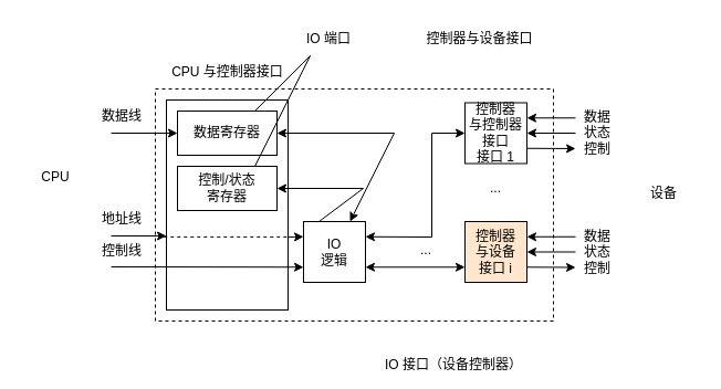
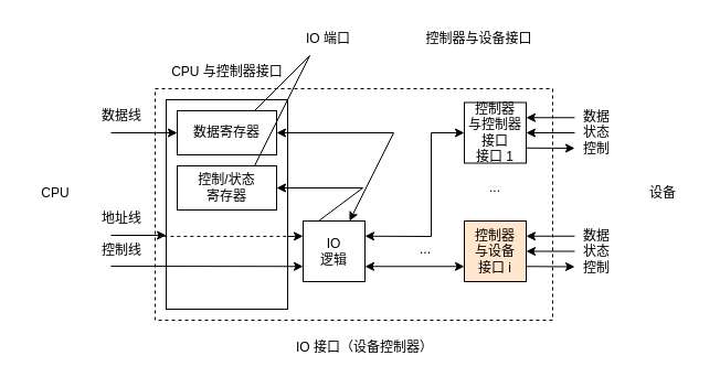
- <mxCell id="33" value="CPU" style="text;html=1;strokeColor=none;fillColor=none;align=center;verticalAlign=middle;whiteSpace=wrap;rounded=0;" vertex="1" parent="1"><mxGeometry x="20" y="145" width="60" height="30" as="geometry" /></mxCell>
+ <mxCell id="33" value="CPU" style="text;html=1;strokeColor=none;fillColor=none;align=center;verticalAlign=middle;whiteSpace=wrap;rounded=0;" vertex="1" parent="1"><mxGeometry x="20" y="160" width="60" height="30" as="geometry" /></mxCell>
- <mxCell id="35" value="IO 接口（设备控制器）" style="text;html=1;strokeColor=none;fillColor=none;align=center;verticalAlign=middle;whiteSpace=wrap;rounded=0;" vertex="1" parent="1"><mxGeometry x="346.5" y="315" width="126" height="30" as="geometry" /></mxCell>
+ <mxCell id="35" value="IO 接口（设备控制器）" style="text;html=1;strokeColor=none;fillColor=none;align=center;verticalAlign=middle;whiteSpace=wrap;rounded=0;" vertex="1" parent="1"><mxGeometry x="266.5" y="300" width="126" height="30" as="geometry" /></mxCell>
